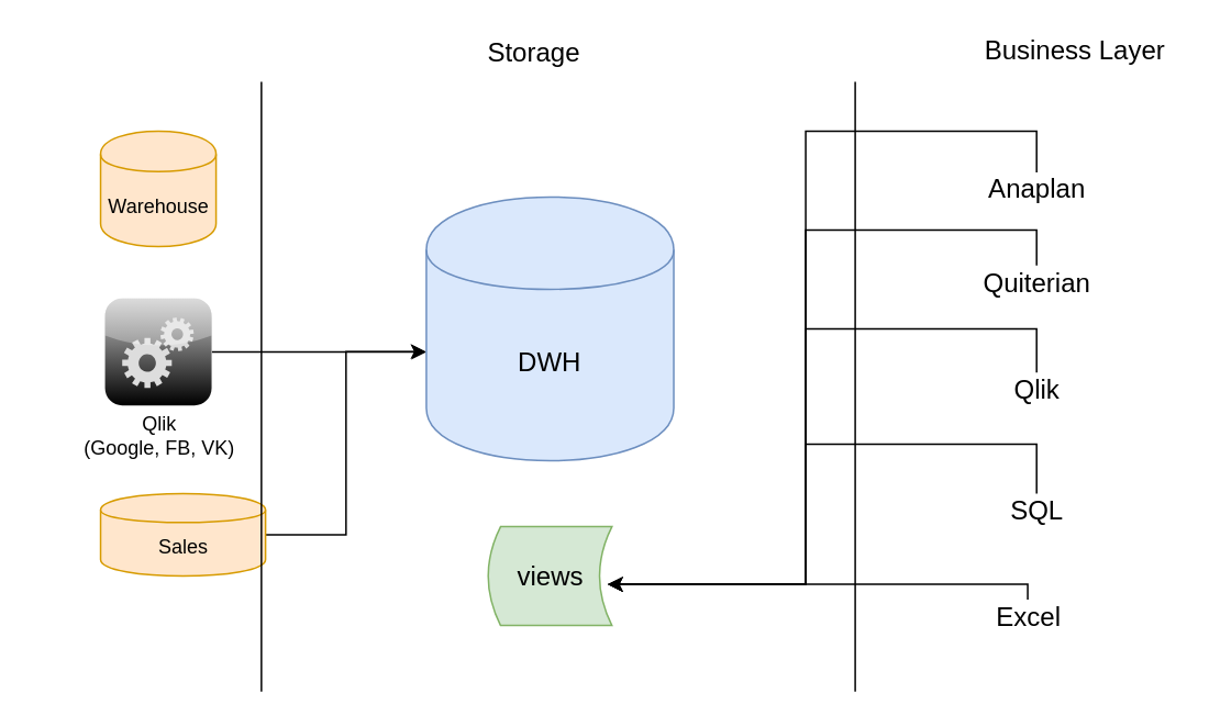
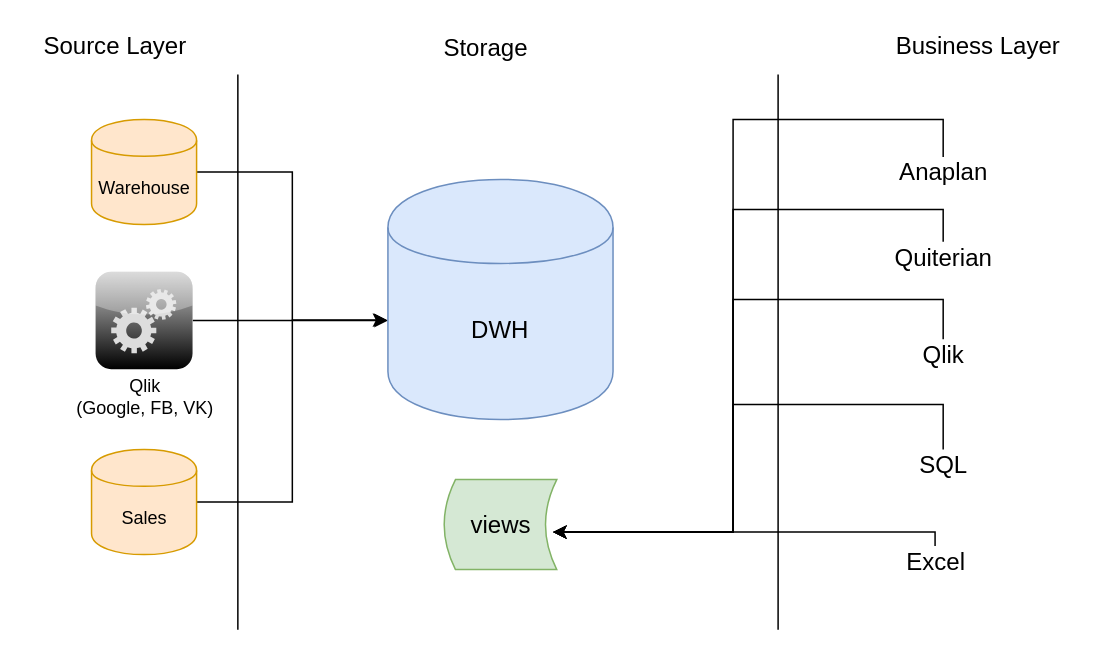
+ <mxCell id="13" value="Source Layer" style="text;html=1;align=center;verticalAlign=middle;resizable=0;points=[];autosize=1;fontSize=16;" vertex="1" parent="1"><mxGeometry x="20.5" y="20" width="110" height="20" as="geometry" /></mxCell>
+ <mxCell id="2" style="edgeStyle=orthogonalEdgeStyle;rounded=0;orthogonalLoop=1;jettySize=auto;html=1;entryX=-0.007;entryY=0.586;entryDx=0;entryDy=0;entryPerimeter=0;fontSize=16;" edge="1" parent="1" source="3" target="11"><mxGeometry relative="1" as="geometry" /></mxCell>
- <mxCell id="5" value="Sales" style="shape=cylinder;whiteSpace=wrap;html=1;boundedLbl=1;backgroundOutline=1;fillColor=#ffe6cc;strokeColor=#d79b00;" vertex="1" parent="1"><mxGeometry x="60.5" y="299" width="100" height="50" as="geometry" /></mxCell>
+ <mxCell id="5" value="Sales" style="shape=cylinder;whiteSpace=wrap;html=1;boundedLbl=1;backgroundOutline=1;fillColor=#ffe6cc;strokeColor=#d79b00;" vertex="1" parent="1"><mxGeometry x="60.5" y="299" width="70" height="70" as="geometry" /></mxCell>
